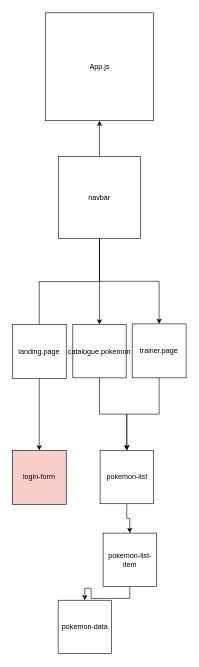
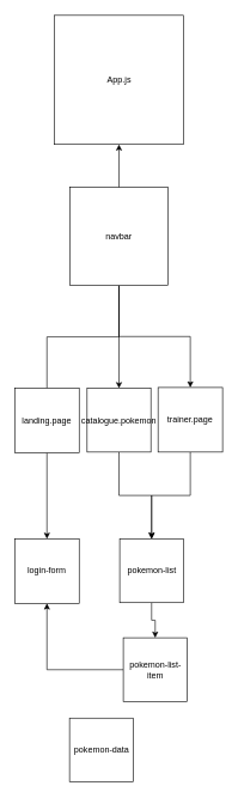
- <mxCell id="13" value="login-form" style="whiteSpace=wrap;html=1;aspect=fixed;fillColor=#f8cecc;" parent="1" vertex="1"><mxGeometry x="20" y="750" width="90" height="90" as="geometry" /></mxCell>
+ <mxCell id="13" value="login-form" style="whiteSpace=wrap;html=1;aspect=fixed;" parent="1" vertex="1"><mxGeometry x="20" y="750" width="90" height="90" as="geometry" /></mxCell>
- <mxCell id="17" value="" style="edgeStyle=orthogonalEdgeStyle;rounded=0;orthogonalLoop=1;jettySize=auto;html=1;" parent="1" source="18" target="19" edge="1"><mxGeometry relative="1" as="geometry" /></mxCell>
+ <mxCell id="17" value="" style="edgeStyle=orthogonalEdgeStyle;rounded=0;orthogonalLoop=1;jettySize=auto;html=1;" parent="1" source="18" target="13" edge="1"><mxGeometry relative="1" as="geometry" /></mxCell>
